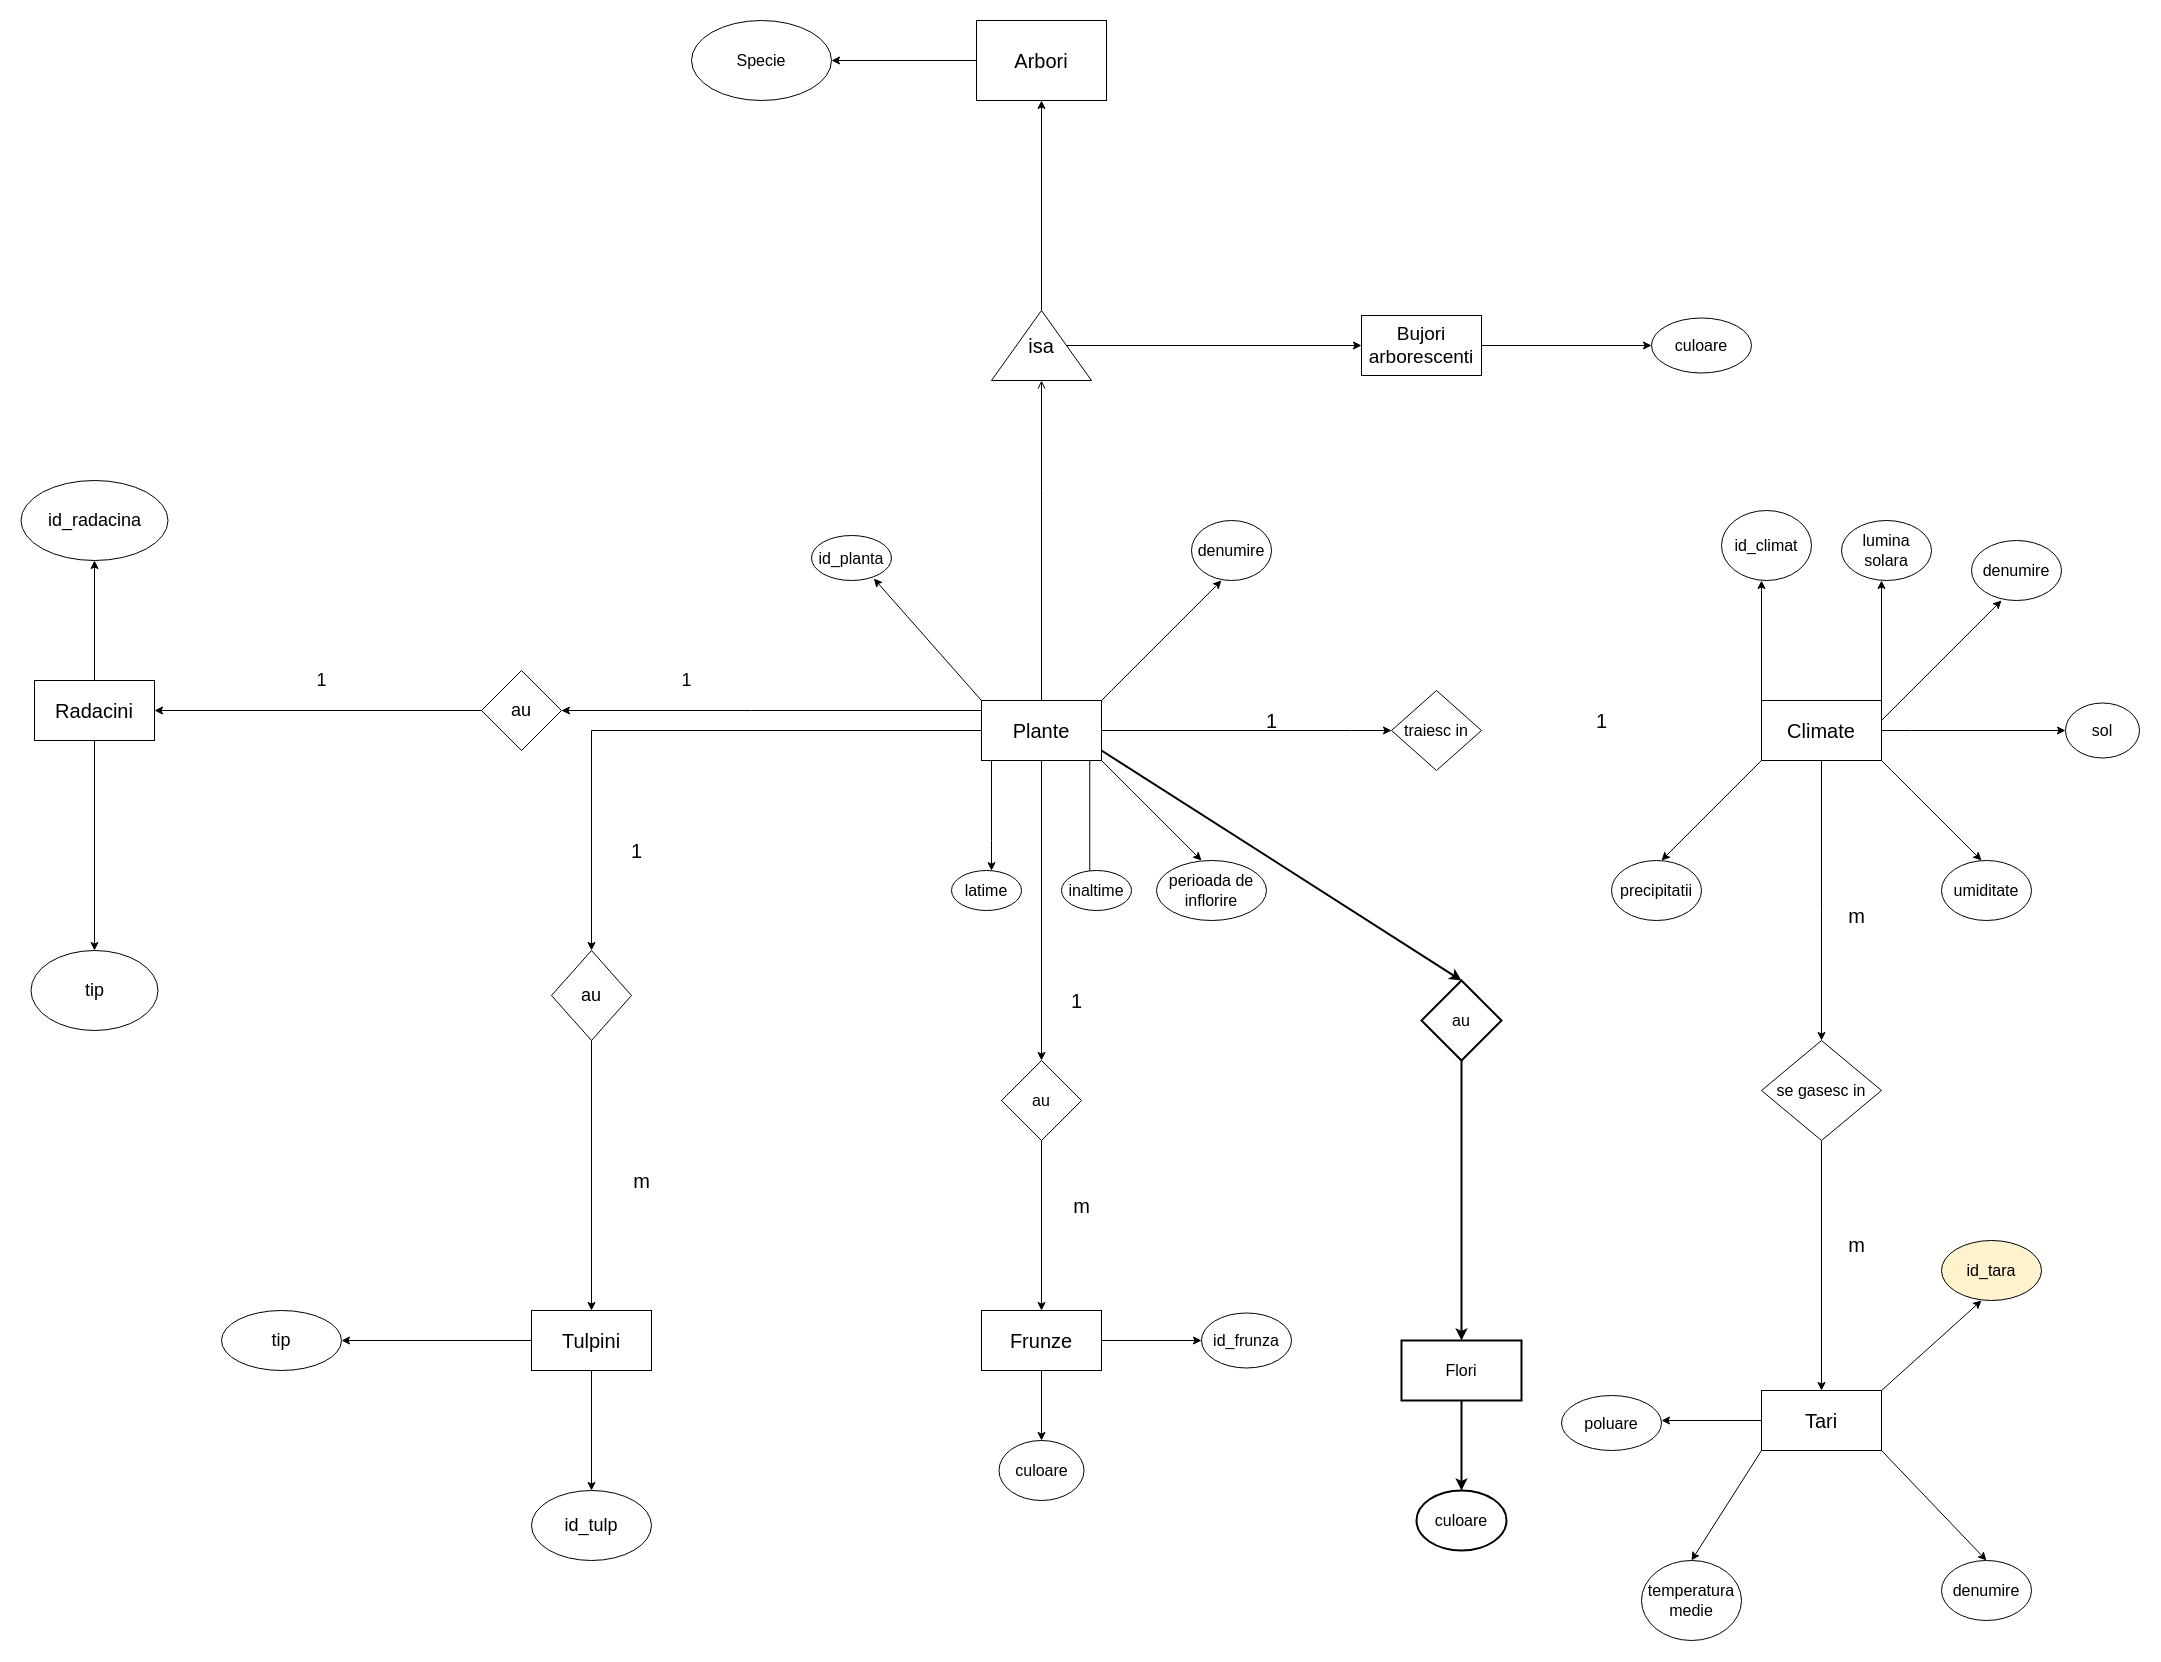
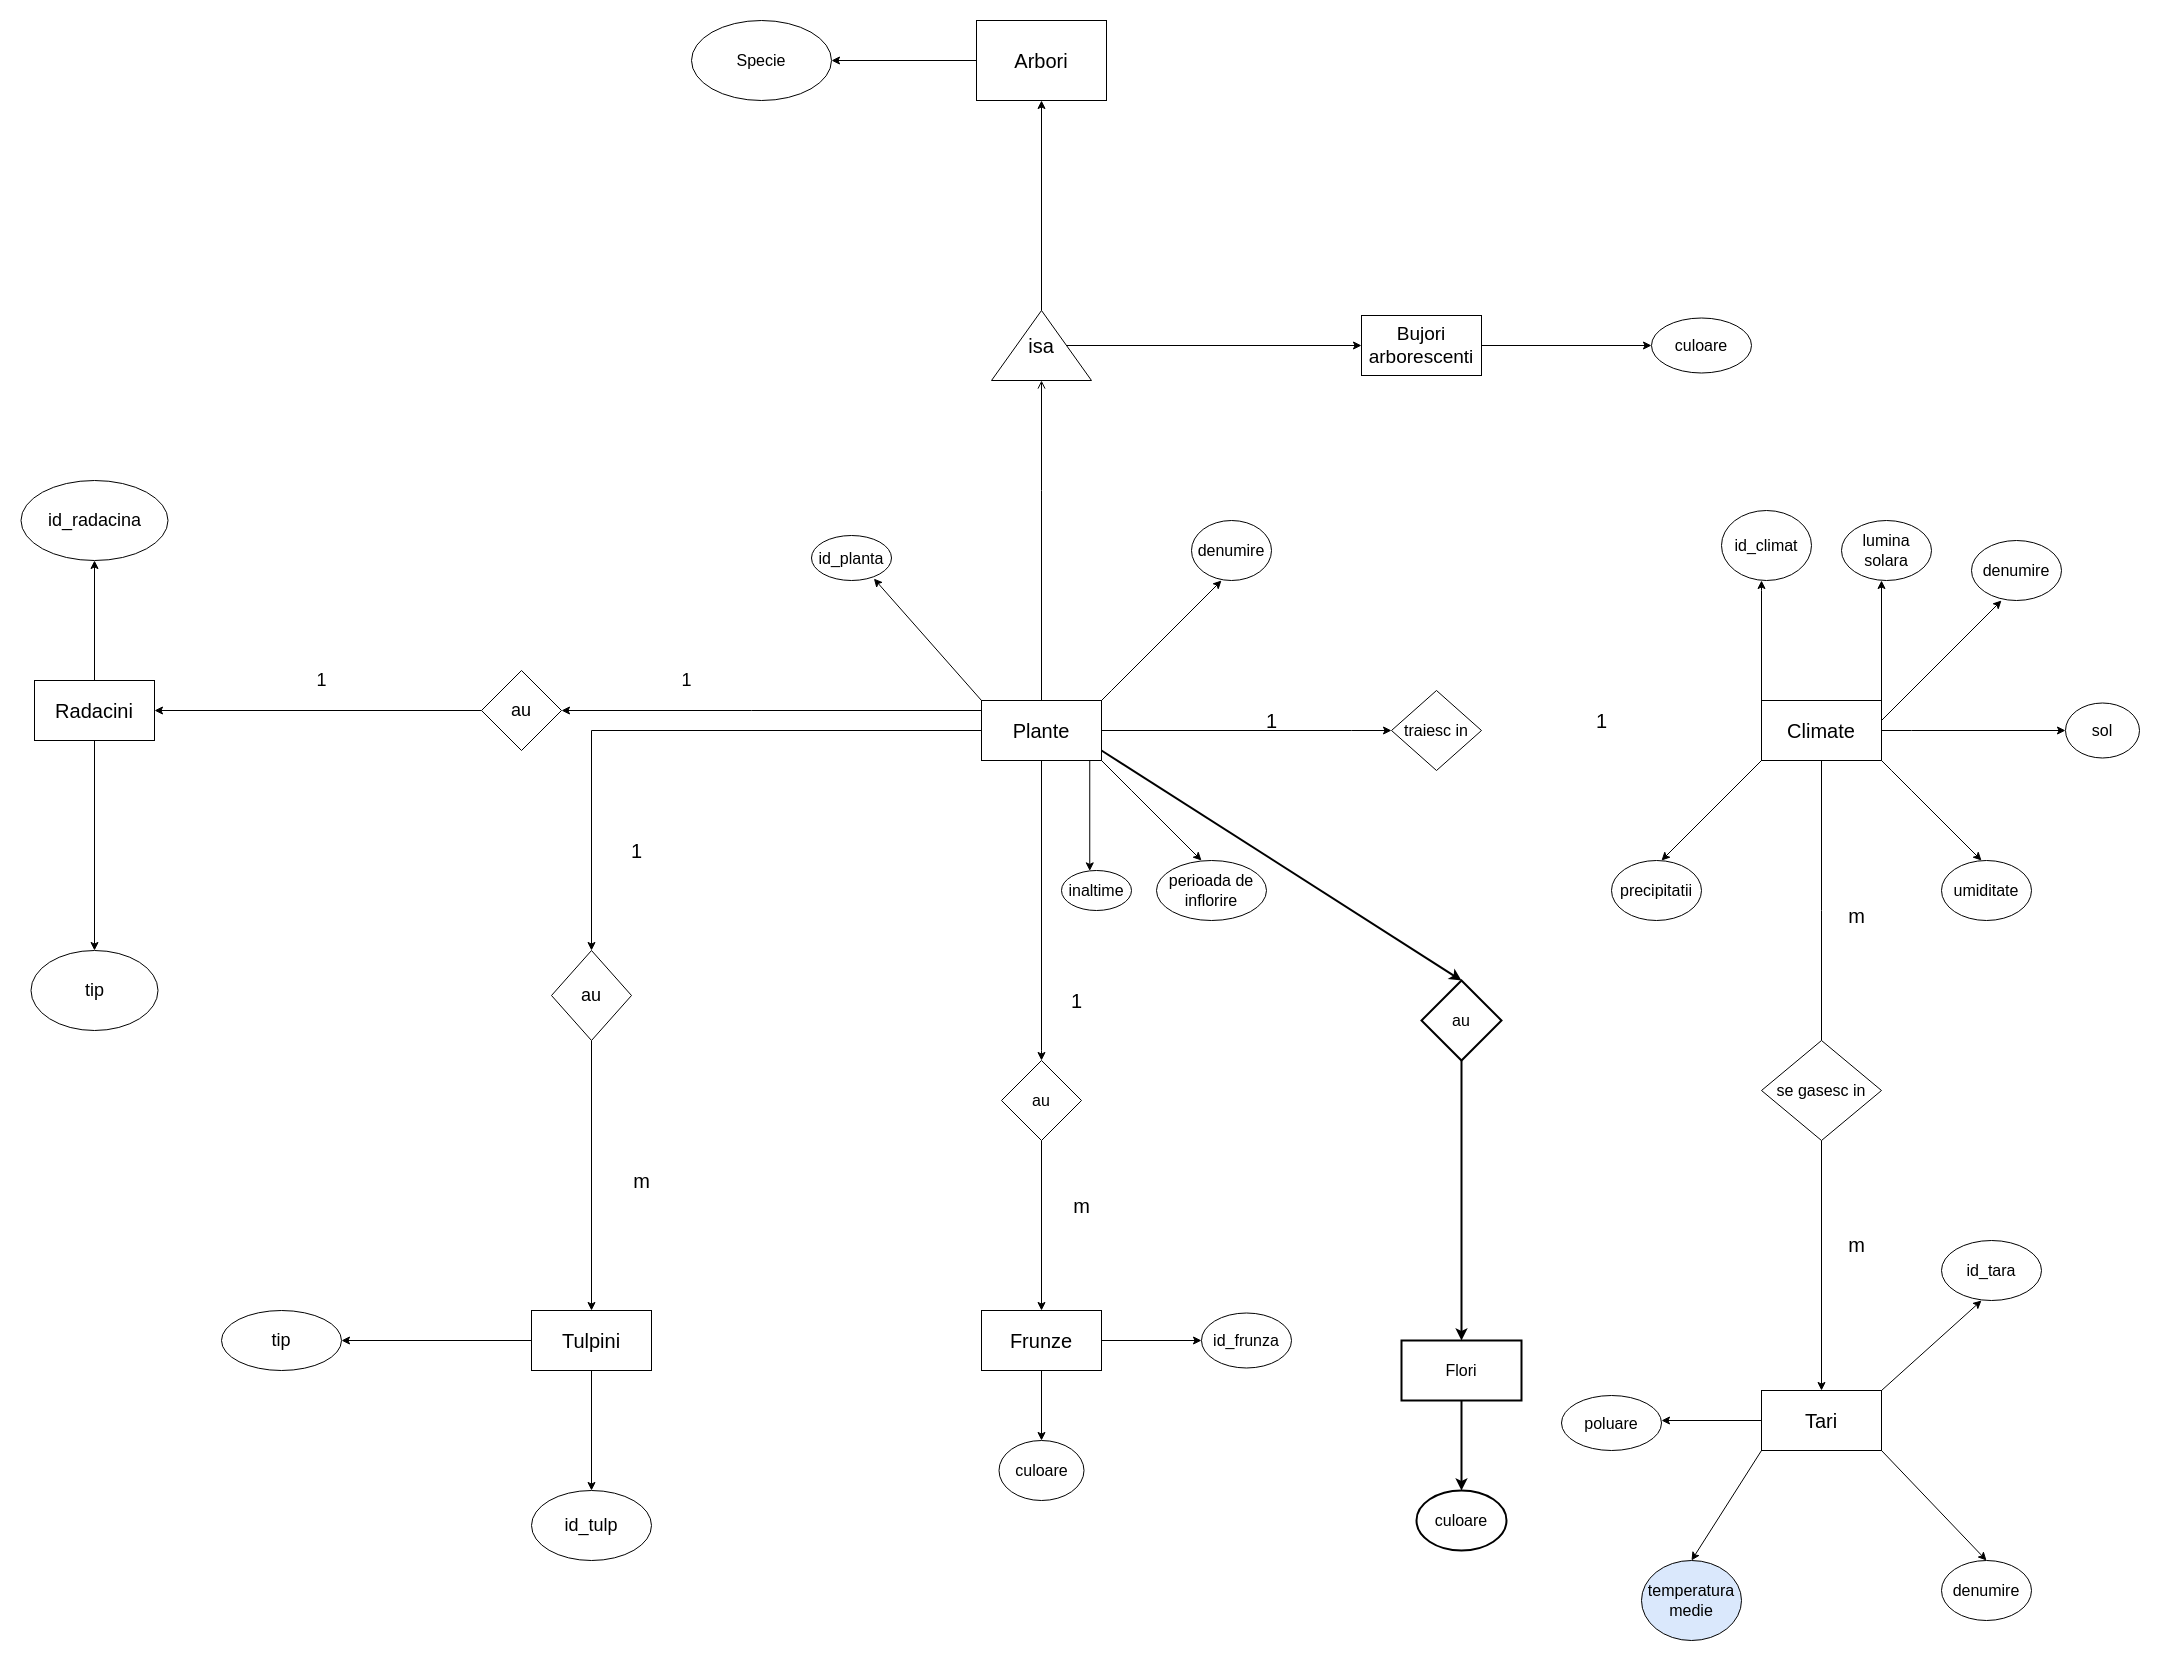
- <mxCell id="5" value="" style="edgeStyle=orthogonalEdgeStyle;rounded=0;orthogonalLoop=1;jettySize=auto;html=1;fontSize=18;" parent="1" source="9" target="14" edge="1"><mxGeometry relative="1" as="geometry"><Array as="points"><mxPoint x="991" y="840" /><mxPoint x="991" y="840" /></Array></mxGeometry></mxCell>
- <mxCell id="4" value="" style="edgeStyle=orthogonalEdgeStyle;rounded=0;orthogonalLoop=1;jettySize=auto;html=1;fontSize=18;endArrow=none;" parent="1" source="9" target="13" edge="1"><mxGeometry relative="1" as="geometry"><Array as="points"><mxPoint x="1091" y="890" /></Array></mxGeometry></mxCell>
+ <mxCell id="4" value="" style="edgeStyle=orthogonalEdgeStyle;rounded=0;orthogonalLoop=1;jettySize=auto;html=1;fontSize=18;" parent="1" source="9" target="13" edge="1"><mxGeometry relative="1" as="geometry"><Array as="points"><mxPoint x="1091" y="890" /></Array></mxGeometry></mxCell>
- <mxCell id="14" value="&lt;font style=&quot;font-size: 16px;&quot;&gt;latime&lt;/font&gt;" style="ellipse;whiteSpace=wrap;html=1;labelBackgroundColor=none;" parent="1" vertex="1"><mxGeometry x="951" y="870" width="70" height="40" as="geometry" /></mxCell>
- <mxCell id="20" value="" style="edgeStyle=orthogonalEdgeStyle;rounded=0;orthogonalLoop=1;jettySize=auto;html=1;labelBackgroundColor=none;fontColor=default;" parent="1" source="21" target="34" edge="1"><mxGeometry relative="1" as="geometry"><Array as="points"><mxPoint x="1821" y="910" /><mxPoint x="1821" y="910" /></Array></mxGeometry></mxCell>
+ <mxCell id="20" value="" style="edgeStyle=orthogonalEdgeStyle;rounded=0;orthogonalLoop=1;jettySize=auto;html=1;labelBackgroundColor=none;fontColor=default;endArrow=none;" parent="1" source="21" target="34" edge="1"><mxGeometry relative="1" as="geometry"><Array as="points"><mxPoint x="1821" y="910" /><mxPoint x="1821" y="910" /></Array></mxGeometry></mxCell>
- <mxCell id="38" value="&lt;font style=&quot;font-size: 16px;&quot;&gt;id_tara&lt;/font&gt;" style="ellipse;whiteSpace=wrap;html=1;labelBackgroundColor=none;fillColor=#fff2cc;" parent="1" vertex="1"><mxGeometry x="1941" y="1240" width="100" height="60" as="geometry" /></mxCell>
+ <mxCell id="38" value="&lt;font style=&quot;font-size: 16px;&quot;&gt;id_tara&lt;/font&gt;" style="ellipse;whiteSpace=wrap;html=1;labelBackgroundColor=none;" parent="1" vertex="1"><mxGeometry x="1941" y="1240" width="100" height="60" as="geometry" /></mxCell>
- <mxCell id="42" value="&lt;font style=&quot;font-size: 16px;&quot;&gt;temperatura medie&lt;/font&gt;" style="ellipse;whiteSpace=wrap;html=1;labelBackgroundColor=none;" parent="1" vertex="1"><mxGeometry x="1641" y="1560" width="100" height="80" as="geometry" /></mxCell>
+ <mxCell id="42" value="&lt;font style=&quot;font-size: 16px;&quot;&gt;temperatura medie&lt;/font&gt;" style="ellipse;whiteSpace=wrap;html=1;labelBackgroundColor=none;fillColor=#dae8fc;" parent="1" vertex="1"><mxGeometry x="1641" y="1560" width="100" height="80" as="geometry" /></mxCell>
